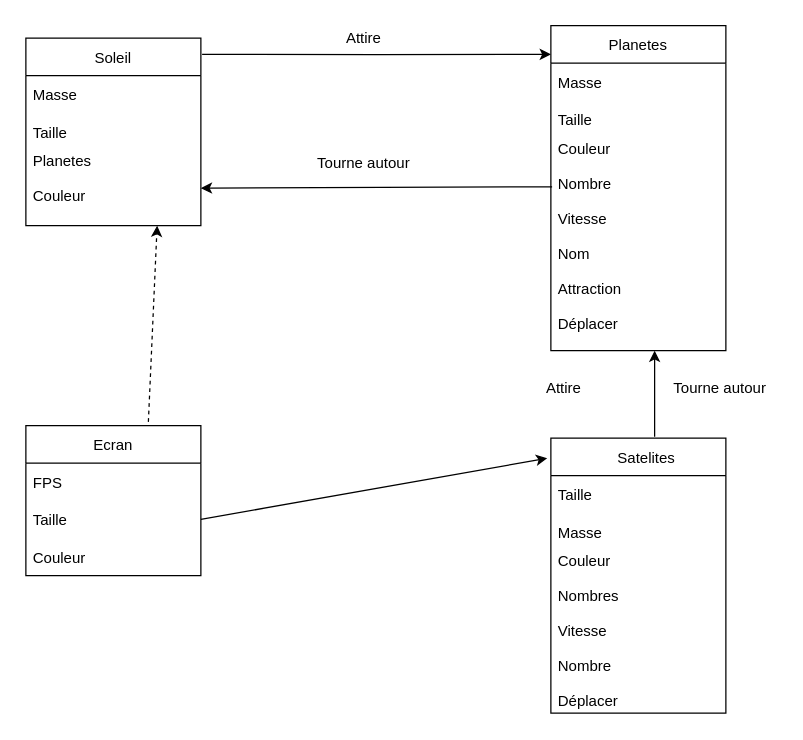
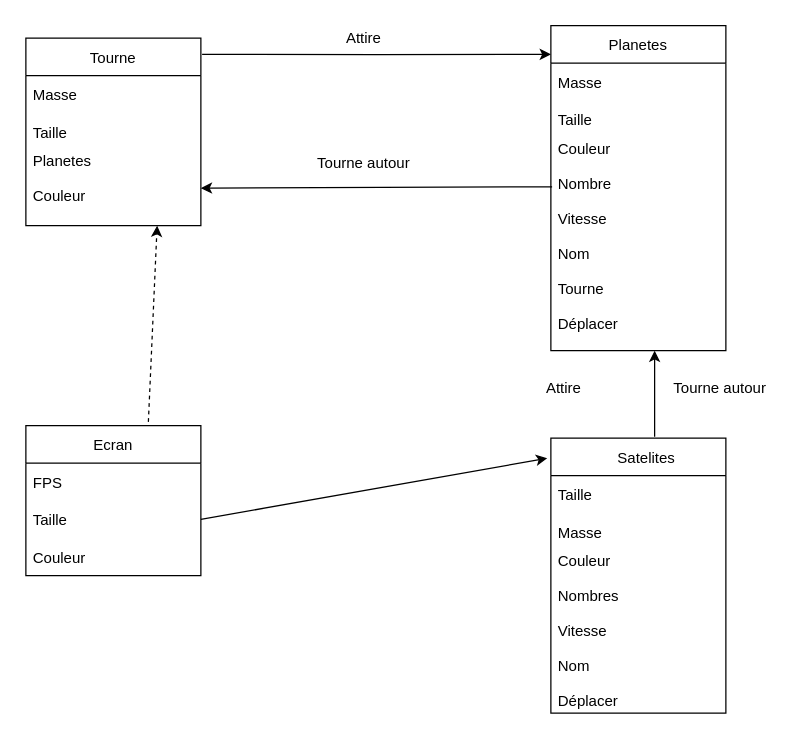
- <mxCell id="2" value="Soleil" style="swimlane;fontStyle=0;childLayout=stackLayout;horizontal=1;startSize=30;horizontalStack=0;resizeParent=1;resizeParentMax=0;resizeLast=0;collapsible=1;marginBottom=0;" vertex="1" parent="1"><mxGeometry x="20" y="30" width="140" height="150" as="geometry" /></mxCell>
+ <mxCell id="2" value="Tourne" style="swimlane;fontStyle=0;childLayout=stackLayout;horizontal=1;startSize=30;horizontalStack=0;resizeParent=1;resizeParentMax=0;resizeLast=0;collapsible=1;marginBottom=0;" vertex="1" parent="1"><mxGeometry x="20" y="30" width="140" height="150" as="geometry" /></mxCell>
- <mxCell id="9" value="Couleur&#10;&#10;Nombre&#10;&#10;Vitesse&#10;&#10;Nom&#10;&#10;Attraction&#10;&#10;Déplacer&#10;" style="text;strokeColor=none;fillColor=none;align=left;verticalAlign=middle;spacingLeft=4;spacingRight=4;overflow=hidden;points=[[0,0.5],[1,0.5]];portConstraint=eastwest;rotatable=0;" vertex="1" parent="6"><mxGeometry y="90" width="140" height="170" as="geometry" /></mxCell>
+ <mxCell id="9" value="Couleur&#10;&#10;Nombre&#10;&#10;Vitesse&#10;&#10;Nom&#10;&#10;Tourne&#10;&#10;Déplacer&#10;" style="text;strokeColor=none;fillColor=none;align=left;verticalAlign=middle;spacingLeft=4;spacingRight=4;overflow=hidden;points=[[0,0.5],[1,0.5]];portConstraint=eastwest;rotatable=0;" vertex="1" parent="6"><mxGeometry y="90" width="140" height="170" as="geometry" /></mxCell>
- <mxCell id="18" value="Couleur&#10;&#10;Nombres&#10;&#10;Vitesse&#10;&#10;Nombre&#10;&#10;Déplacer&#10;&#10;" style="text;strokeColor=none;fillColor=none;align=left;verticalAlign=middle;spacingLeft=4;spacingRight=4;overflow=hidden;points=[[0,0.5],[1,0.5]];portConstraint=eastwest;rotatable=0;" vertex="1" parent="15"><mxGeometry y="90" width="140" height="130" as="geometry" /></mxCell>
+ <mxCell id="18" value="Couleur&#10;&#10;Nombres&#10;&#10;Vitesse&#10;&#10;Nom&#10;&#10;Déplacer&#10;&#10;" style="text;strokeColor=none;fillColor=none;align=left;verticalAlign=middle;spacingLeft=4;spacingRight=4;overflow=hidden;points=[[0,0.5],[1,0.5]];portConstraint=eastwest;rotatable=0;" vertex="1" parent="15"><mxGeometry y="90" width="140" height="130" as="geometry" /></mxCell>
